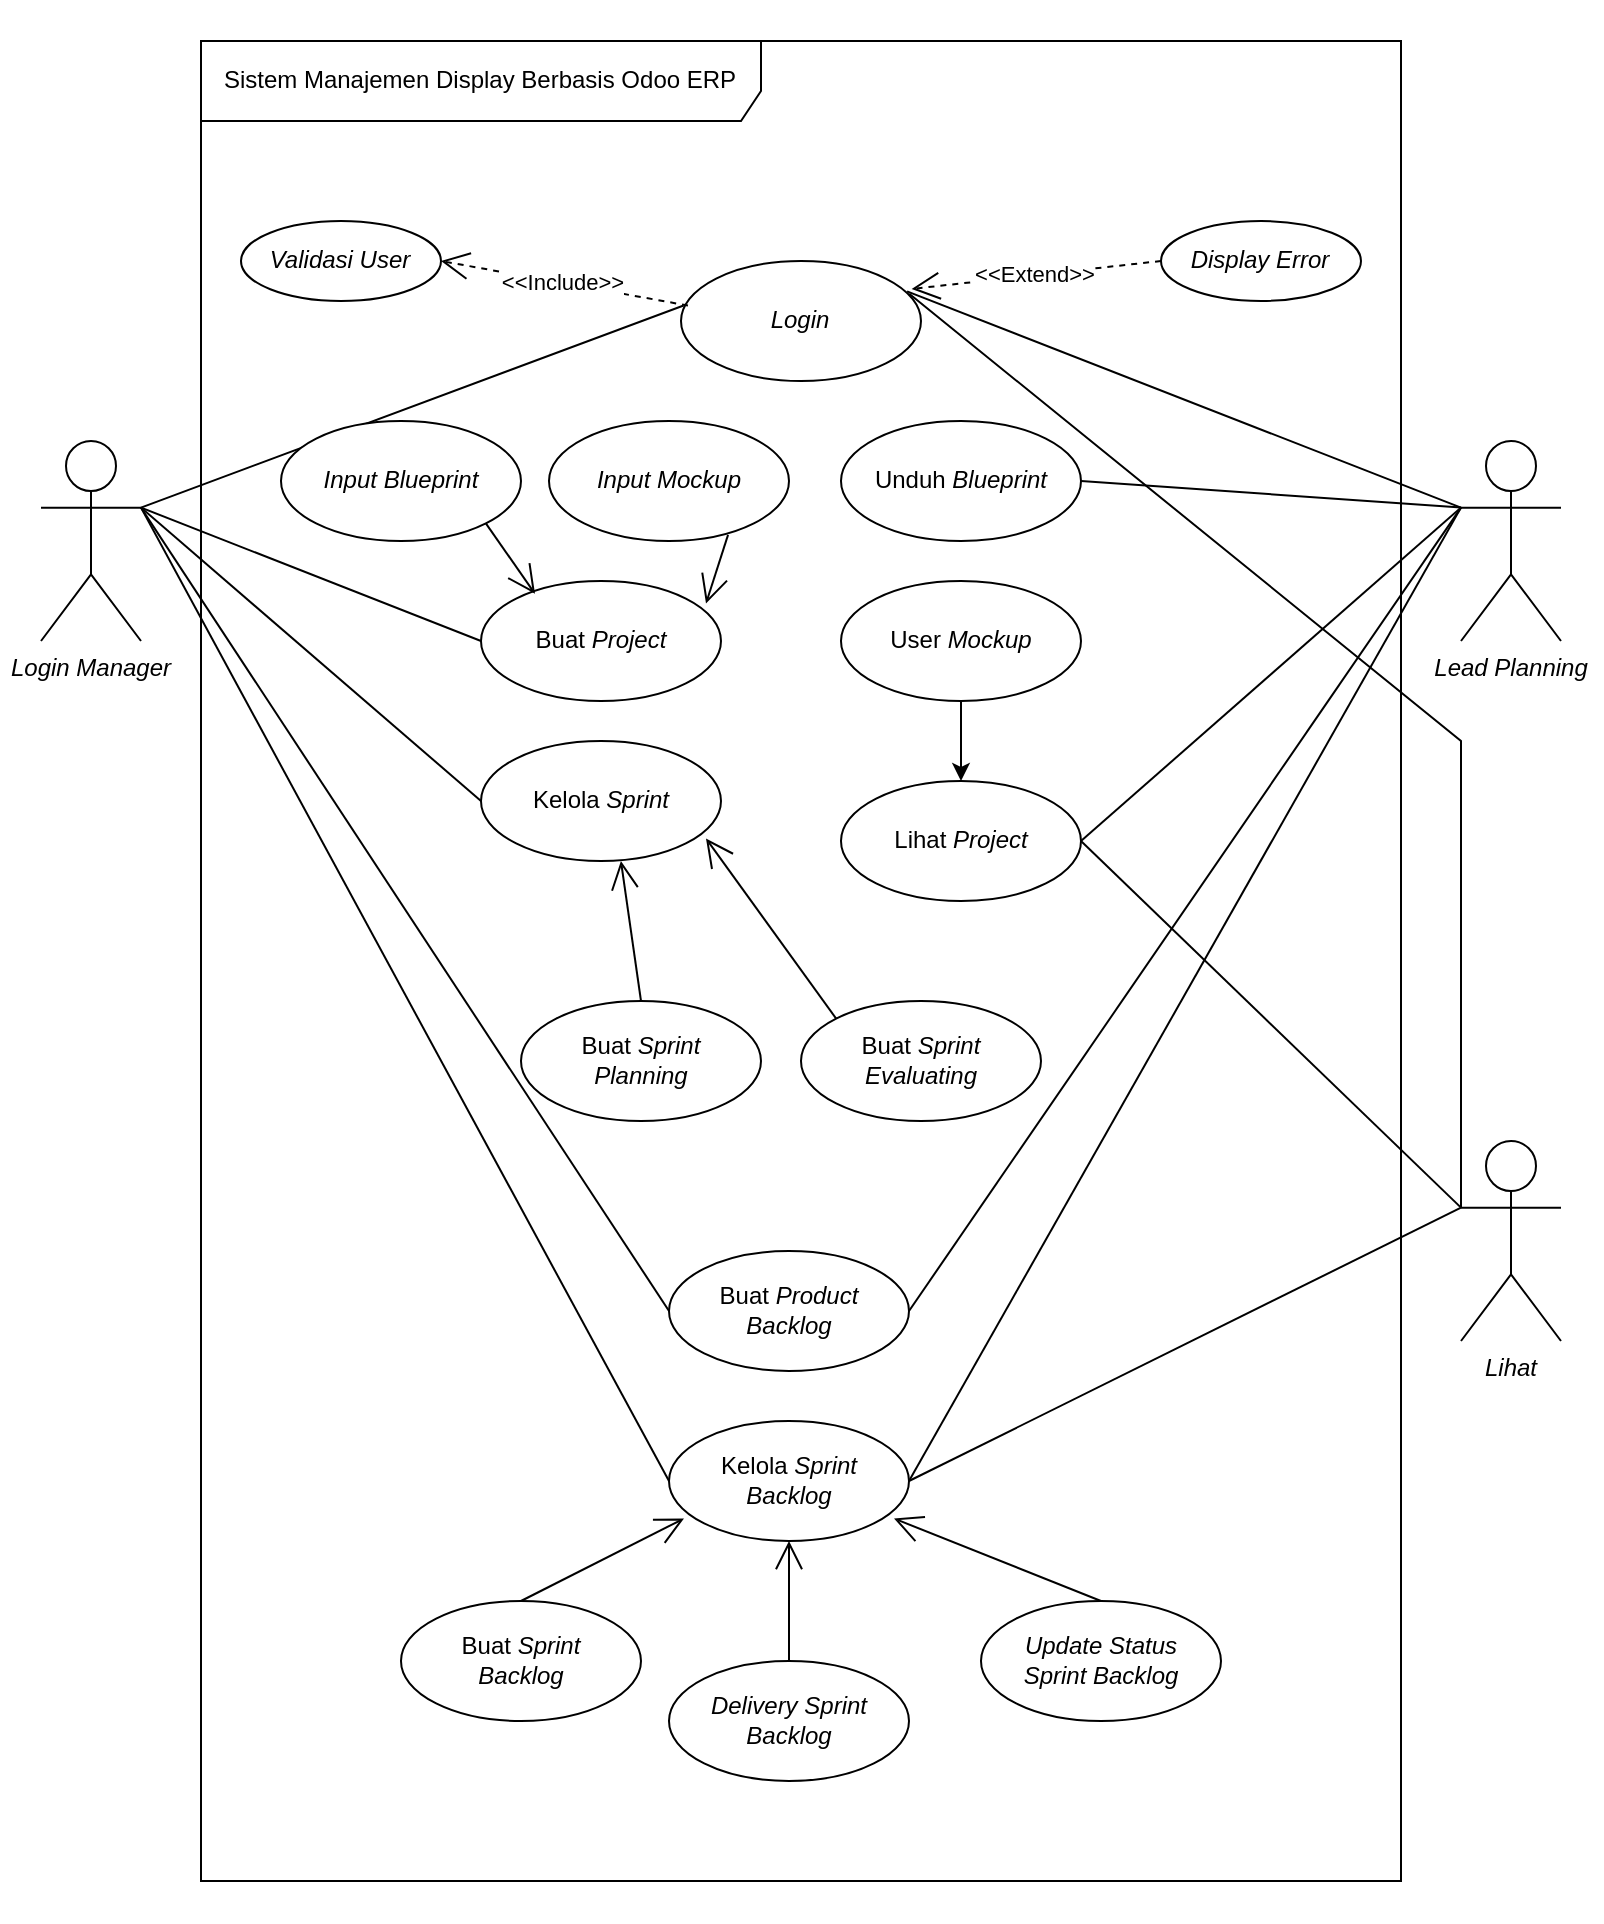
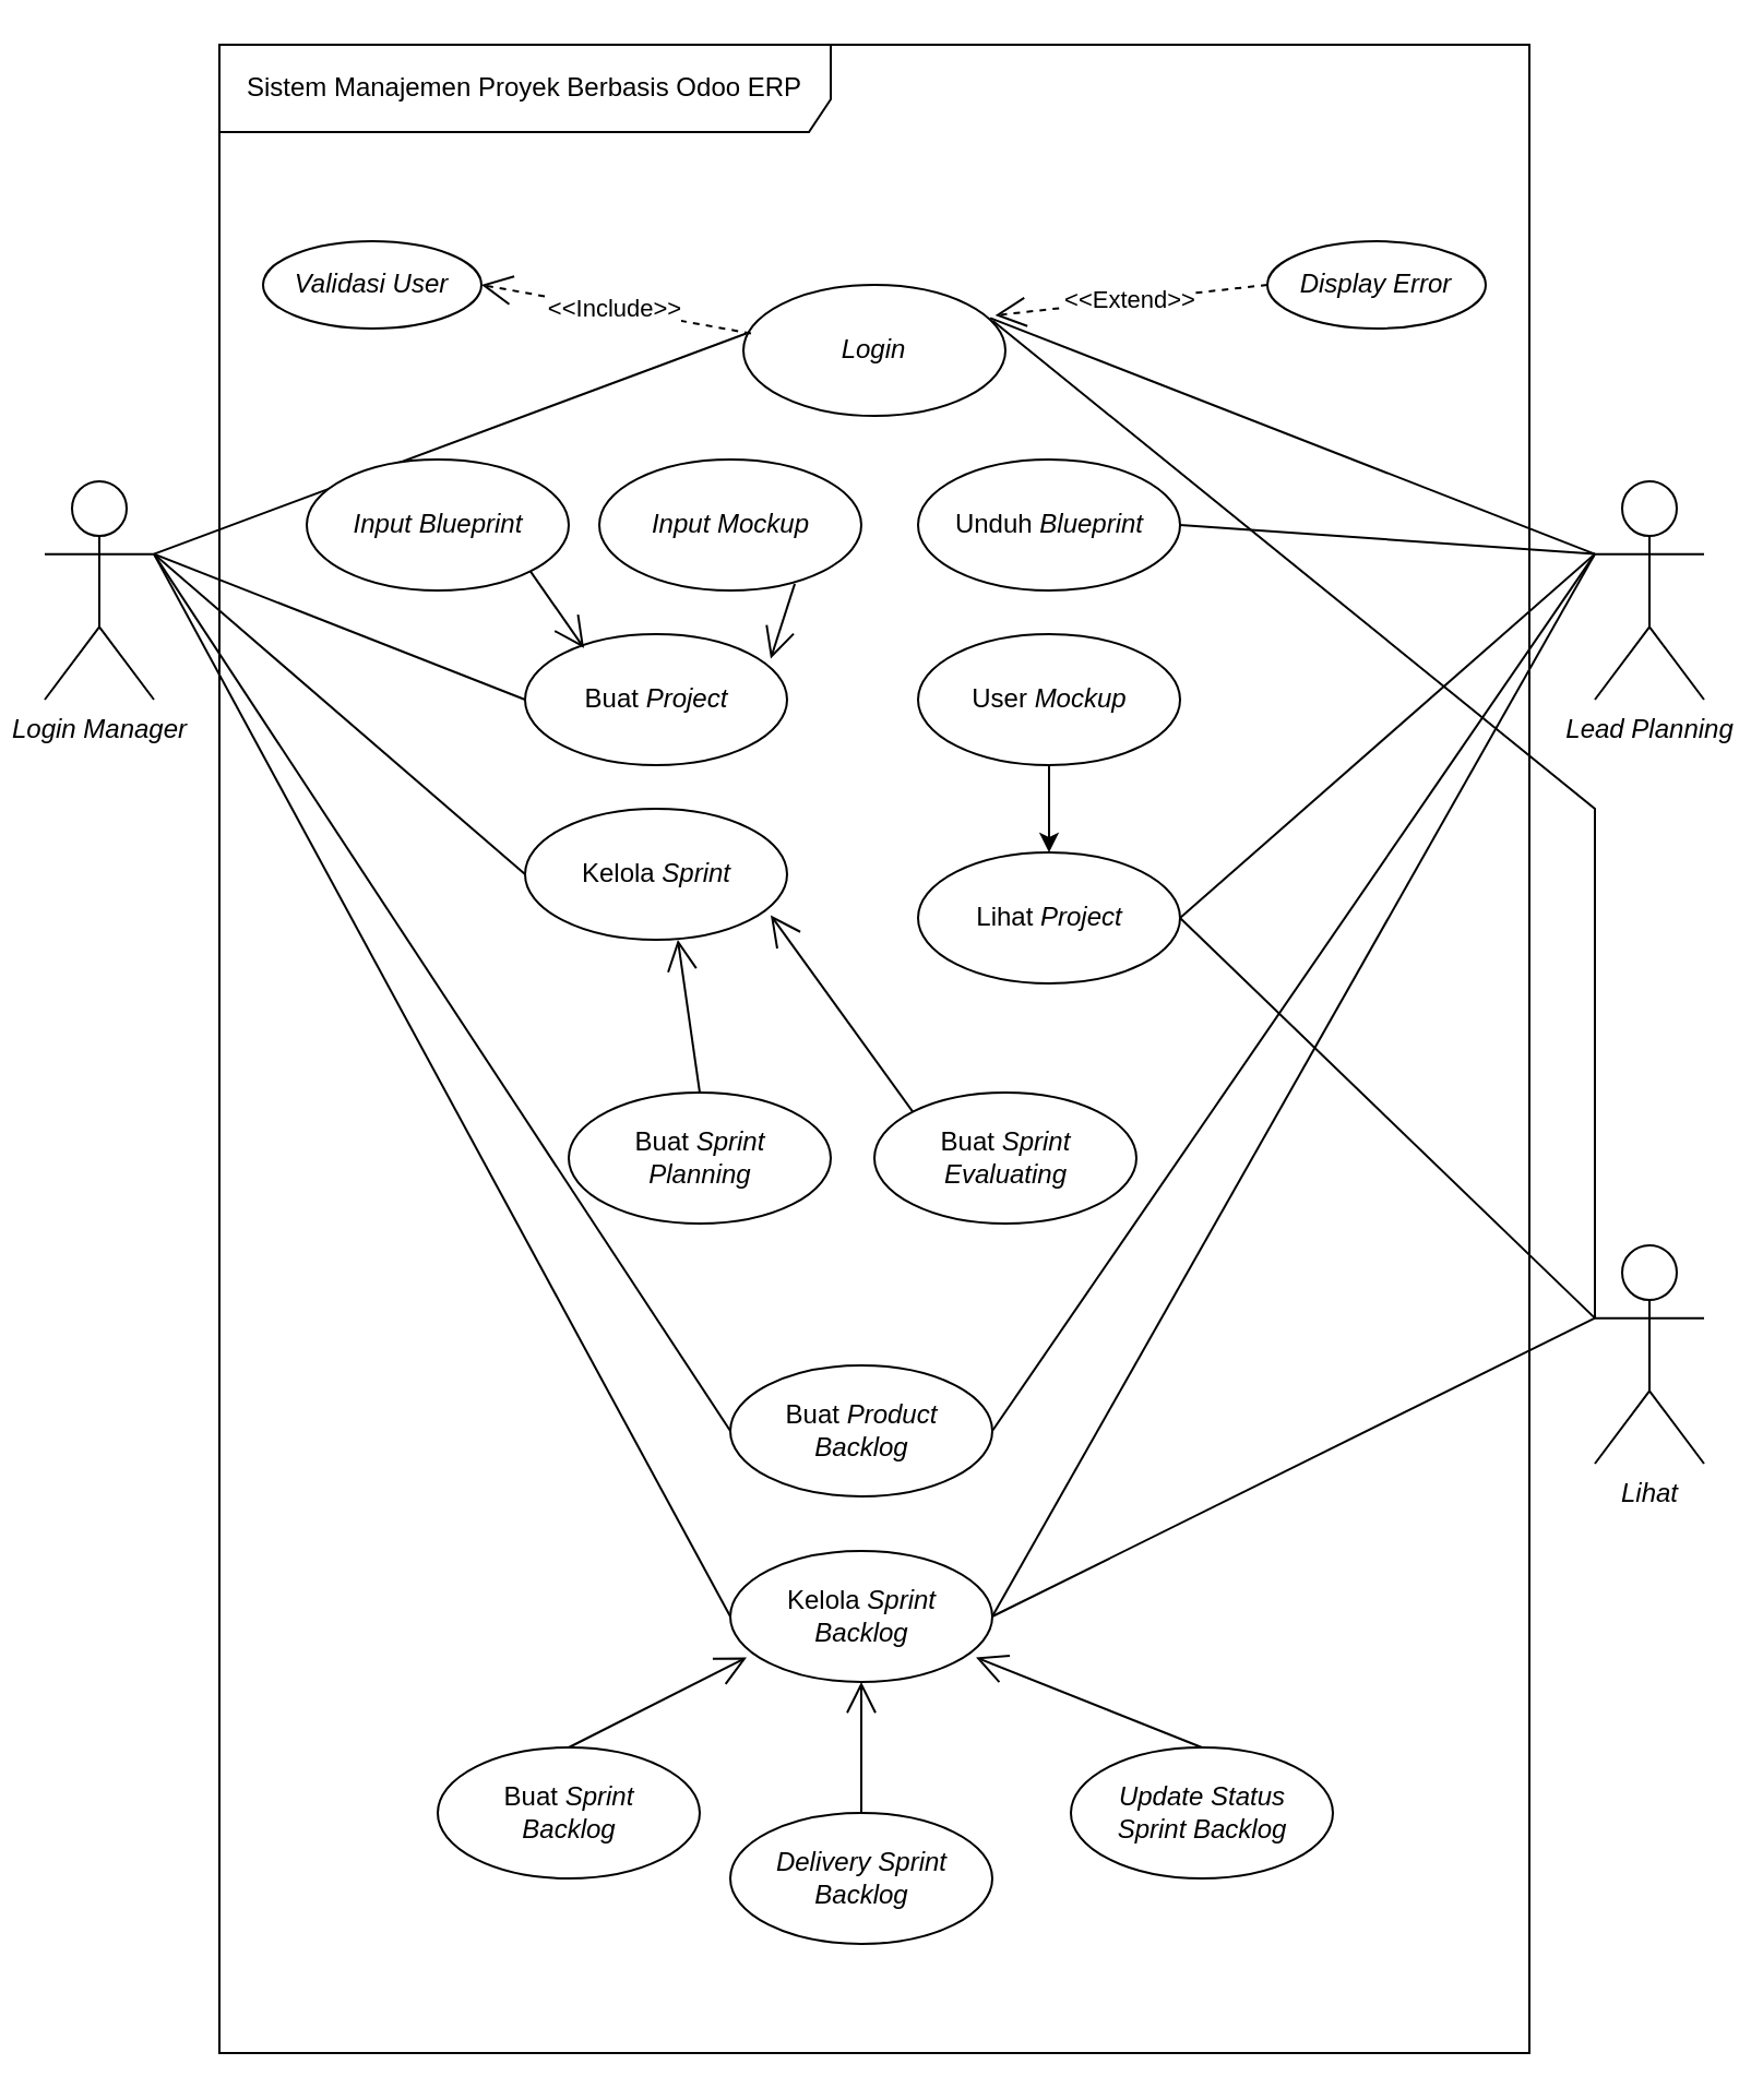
- <mxCell id="70" value="Sistem Manajemen Display Berbasis Odoo ERP" style="shape=umlFrame;whiteSpace=wrap;html=1;pointerEvents=0;width=280;height=40;" parent="2" vertex="1"><mxGeometry x="80" width="600" height="920" as="geometry" /></mxCell>
+ <mxCell id="70" value="Sistem Manajemen Proyek Berbasis Odoo ERP" style="shape=umlFrame;whiteSpace=wrap;html=1;pointerEvents=0;width=280;height=40;" parent="2" vertex="1"><mxGeometry x="80" width="600" height="920" as="geometry" /></mxCell>
